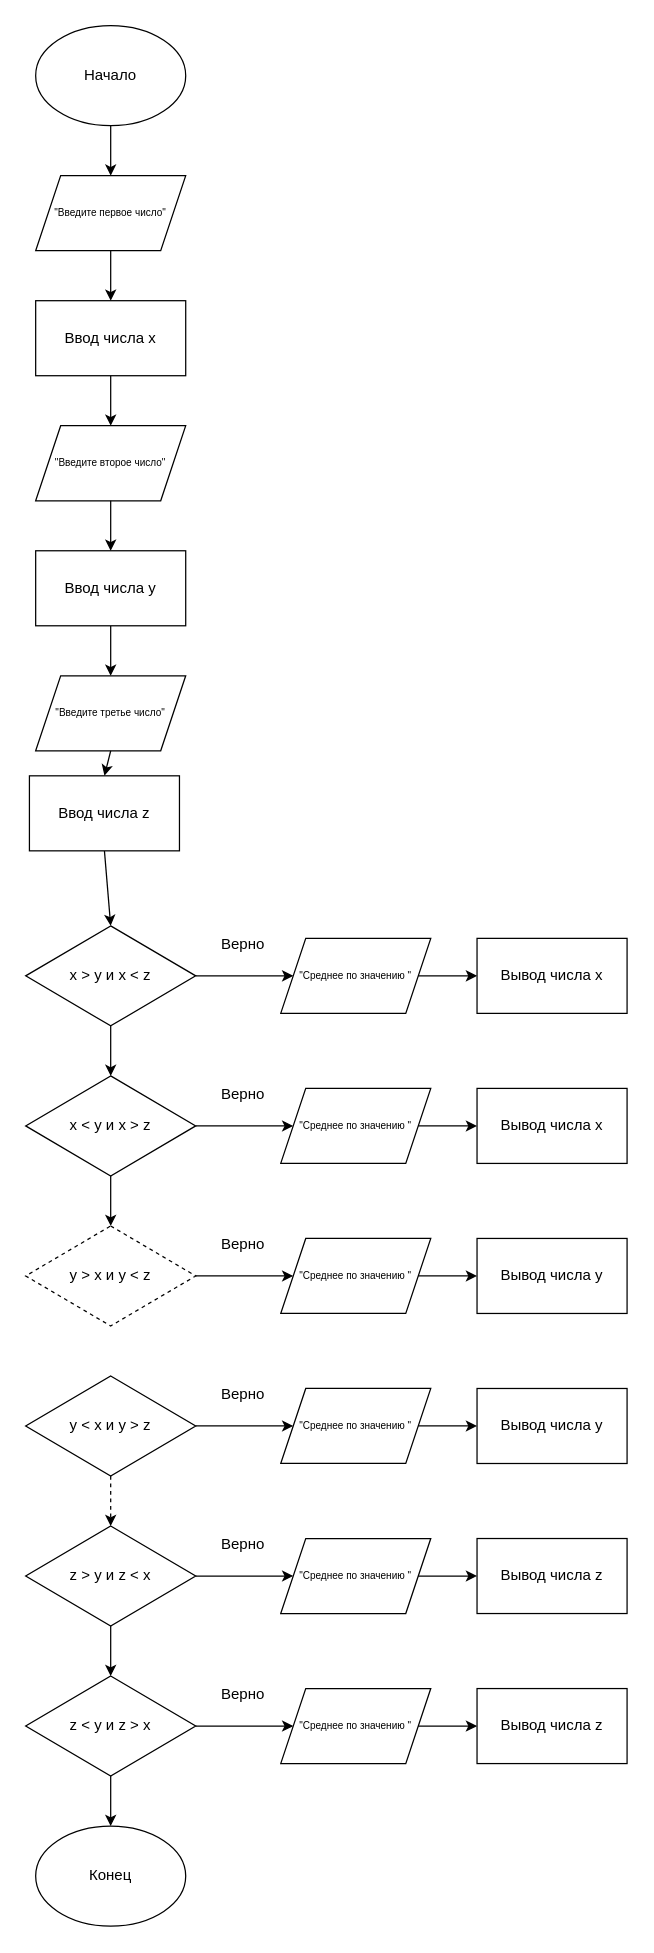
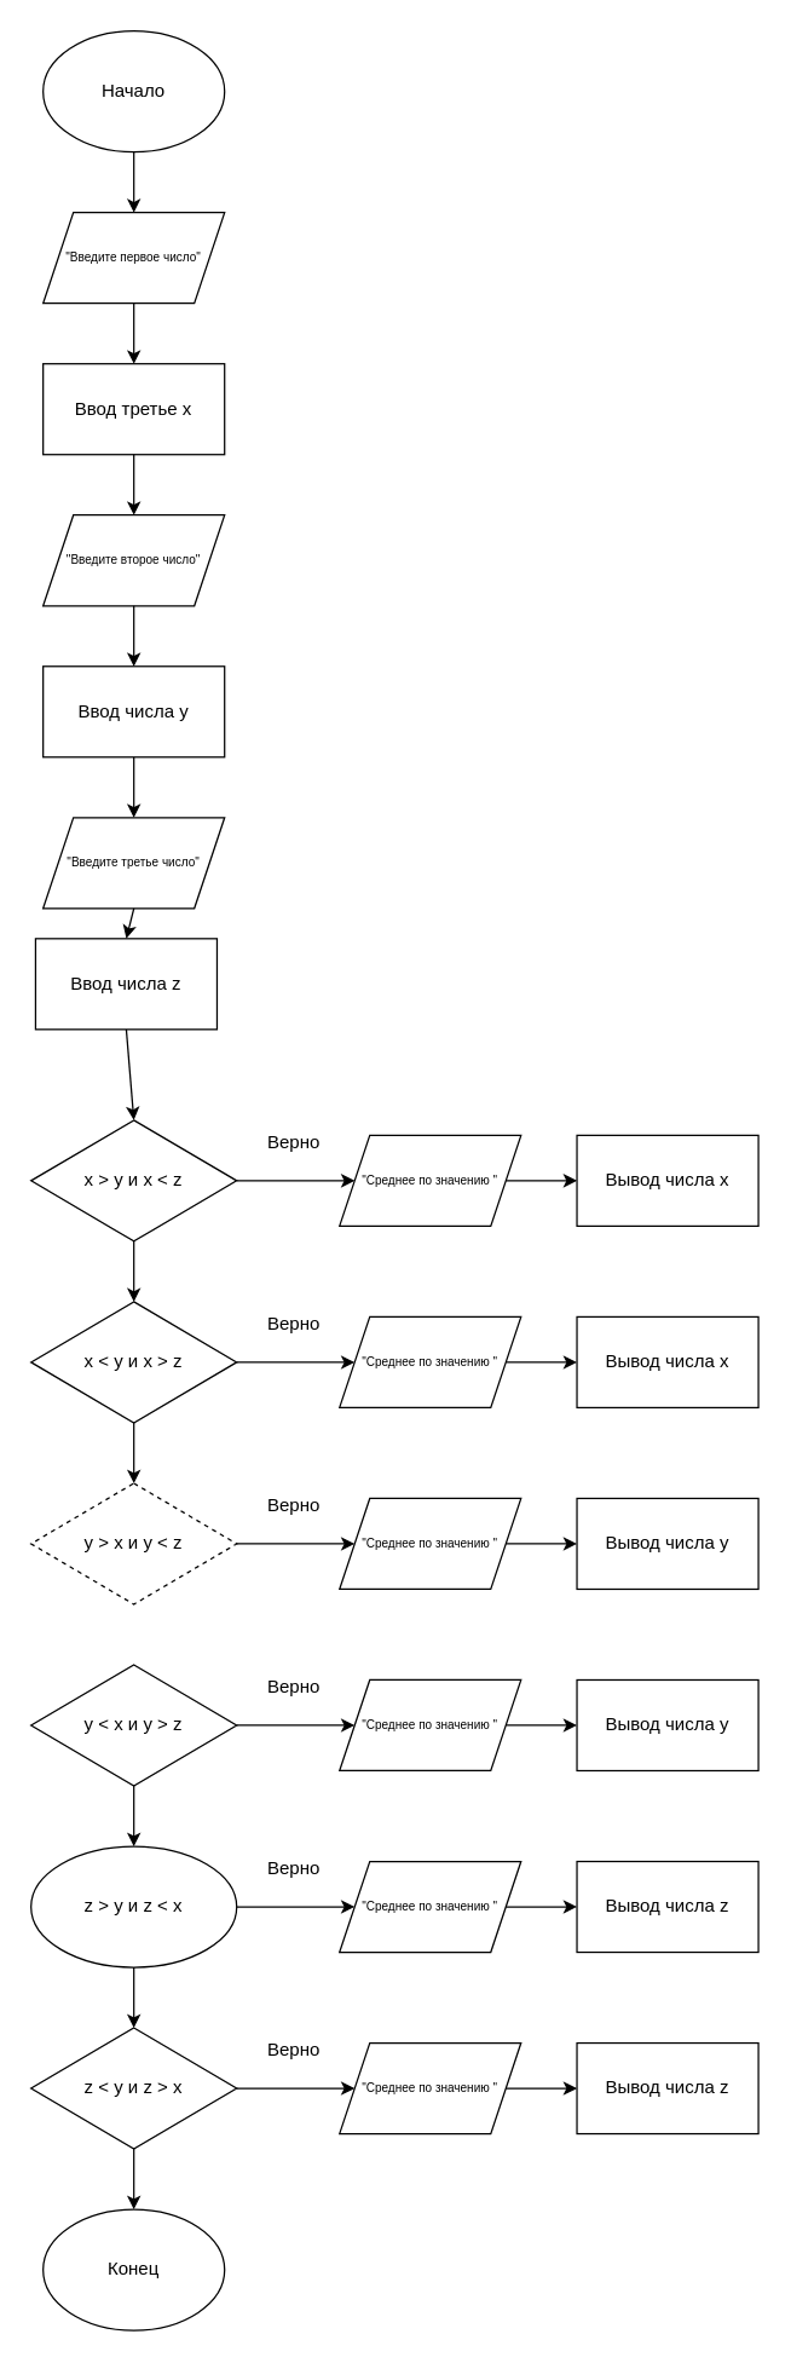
- <mxCell id="29" value="Ввод числа x" style="rounded=0;whiteSpace=wrap;html=1;" vertex="1" parent="1"><mxGeometry x="28" y="240" width="120" height="60" as="geometry" /></mxCell>
+ <mxCell id="29" value="Ввод третье x" style="rounded=0;whiteSpace=wrap;html=1;" vertex="1" parent="1"><mxGeometry x="28" y="240" width="120" height="60" as="geometry" /></mxCell>
- <mxCell id="14" value="" style="endArrow=classic;html=1;rounded=0;entryX=0.5;entryY=0;entryDx=0;entryDy=0;exitX=0.5;exitY=1;exitDx=0;exitDy=0;dashed=1;" edge="1" parent="1" source="11" target="12"><mxGeometry width="50" height="50" relative="1" as="geometry"><mxPoint x="-166" y="1270" as="sourcePoint" /><mxPoint x="-116" y="1220" as="targetPoint" /></mxGeometry></mxCell>
+ <mxCell id="14" value="" style="endArrow=classic;html=1;rounded=0;entryX=0.5;entryY=0;entryDx=0;entryDy=0;exitX=0.5;exitY=1;exitDx=0;exitDy=0;" edge="1" parent="1" source="11" target="12"><mxGeometry width="50" height="50" relative="1" as="geometry"><mxPoint x="-166" y="1270" as="sourcePoint" /><mxPoint x="-116" y="1220" as="targetPoint" /></mxGeometry></mxCell>
- <mxCell id="12" value="z &amp;gt; y и z &amp;lt; x" style="rhombus;whiteSpace=wrap;html=1;" vertex="1" parent="1"><mxGeometry x="20" y="1220" width="136" height="80" as="geometry" /></mxCell>
+ <mxCell id="12" value="z &amp;gt; y и z &amp;lt; x" style="ellipse;whiteSpace=wrap;html=1;" vertex="1" parent="1"><mxGeometry x="20" y="1220" width="136" height="80" as="geometry" /></mxCell>
